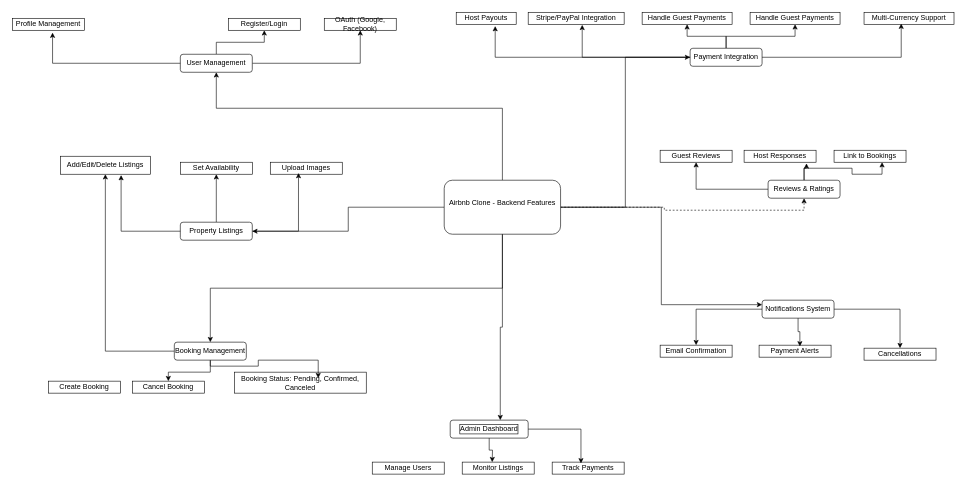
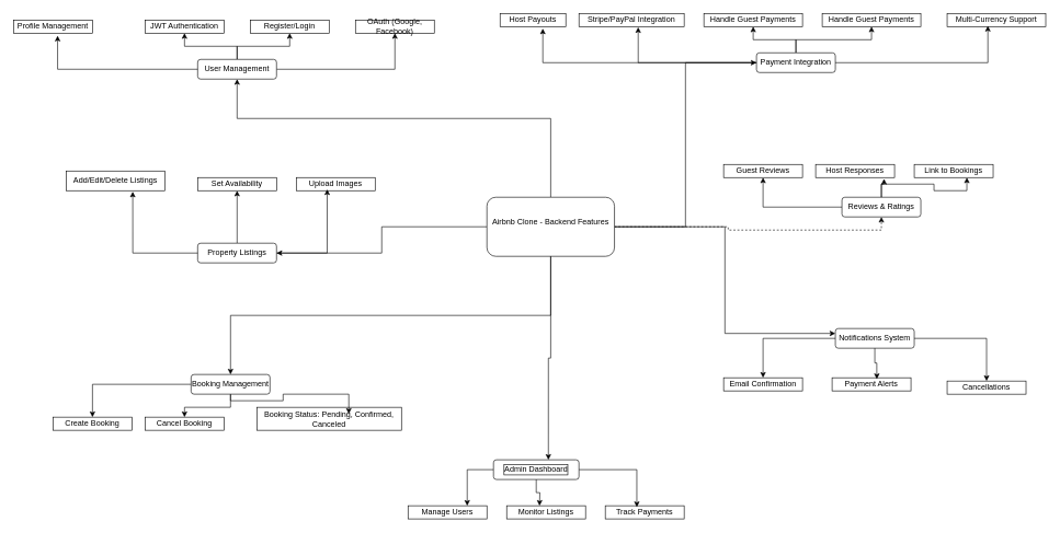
+ <mxCell id="29" value="JWT Authentication" style="rounded=0;whiteSpace=wrap;html=1;" vertex="1" parent="1"><mxGeometry x="220" y="30" width="120" height="20" as="geometry" /></mxCell>
+ <mxCell id="23" style="edgeStyle=orthogonalEdgeStyle;rounded=0;orthogonalLoop=1;jettySize=auto;html=1;" edge="1" parent="1" source="26" target="29"><mxGeometry relative="1" as="geometry" /></mxCell>
- <mxCell id="21" style="edgeStyle=orthogonalEdgeStyle;rounded=0;orthogonalLoop=1;jettySize=auto;html=1;" edge="1" parent="1" source="22" target="35"><mxGeometry relative="1" as="geometry" /></mxCell>
+ <mxCell id="21" style="edgeStyle=orthogonalEdgeStyle;rounded=0;orthogonalLoop=1;jettySize=auto;html=1;entryX=0.5;entryY=0;entryDx=0;entryDy=0;" edge="1" parent="1" source="22" target="40"><mxGeometry relative="1" as="geometry" /></mxCell>
+ <mxCell id="12" style="edgeStyle=orthogonalEdgeStyle;rounded=0;orthogonalLoop=1;jettySize=auto;html=1;entryX=0.75;entryY=0;entryDx=0;entryDy=0;" edge="1" parent="1" source="13" target="45"><mxGeometry relative="1" as="geometry" /></mxCell>
